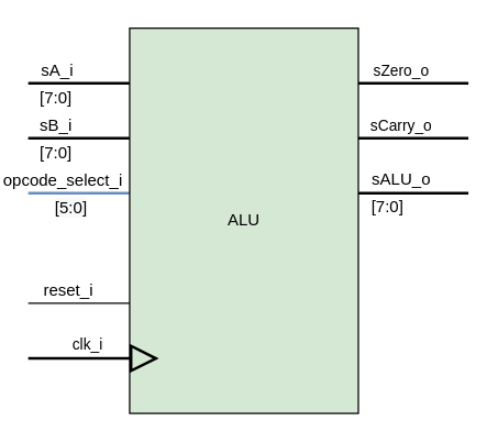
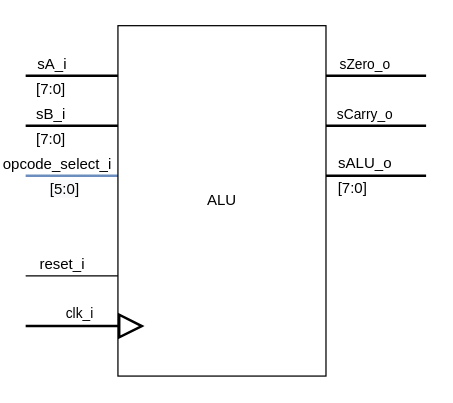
- <mxCell id="20" value="ALU" style="rounded=0;whiteSpace=wrap;html=1;rotation=0;fillColor=#d5e8d4;" parent="1" vertex="1"><mxGeometry x="93.75" y="20" width="166.25" height="280" as="geometry" /></mxCell>
+ <mxCell id="20" value="ALU" style="rounded=0;whiteSpace=wrap;html=1;rotation=0;" parent="1" vertex="1"><mxGeometry x="93.75" y="20" width="166.25" height="280" as="geometry" /></mxCell>
